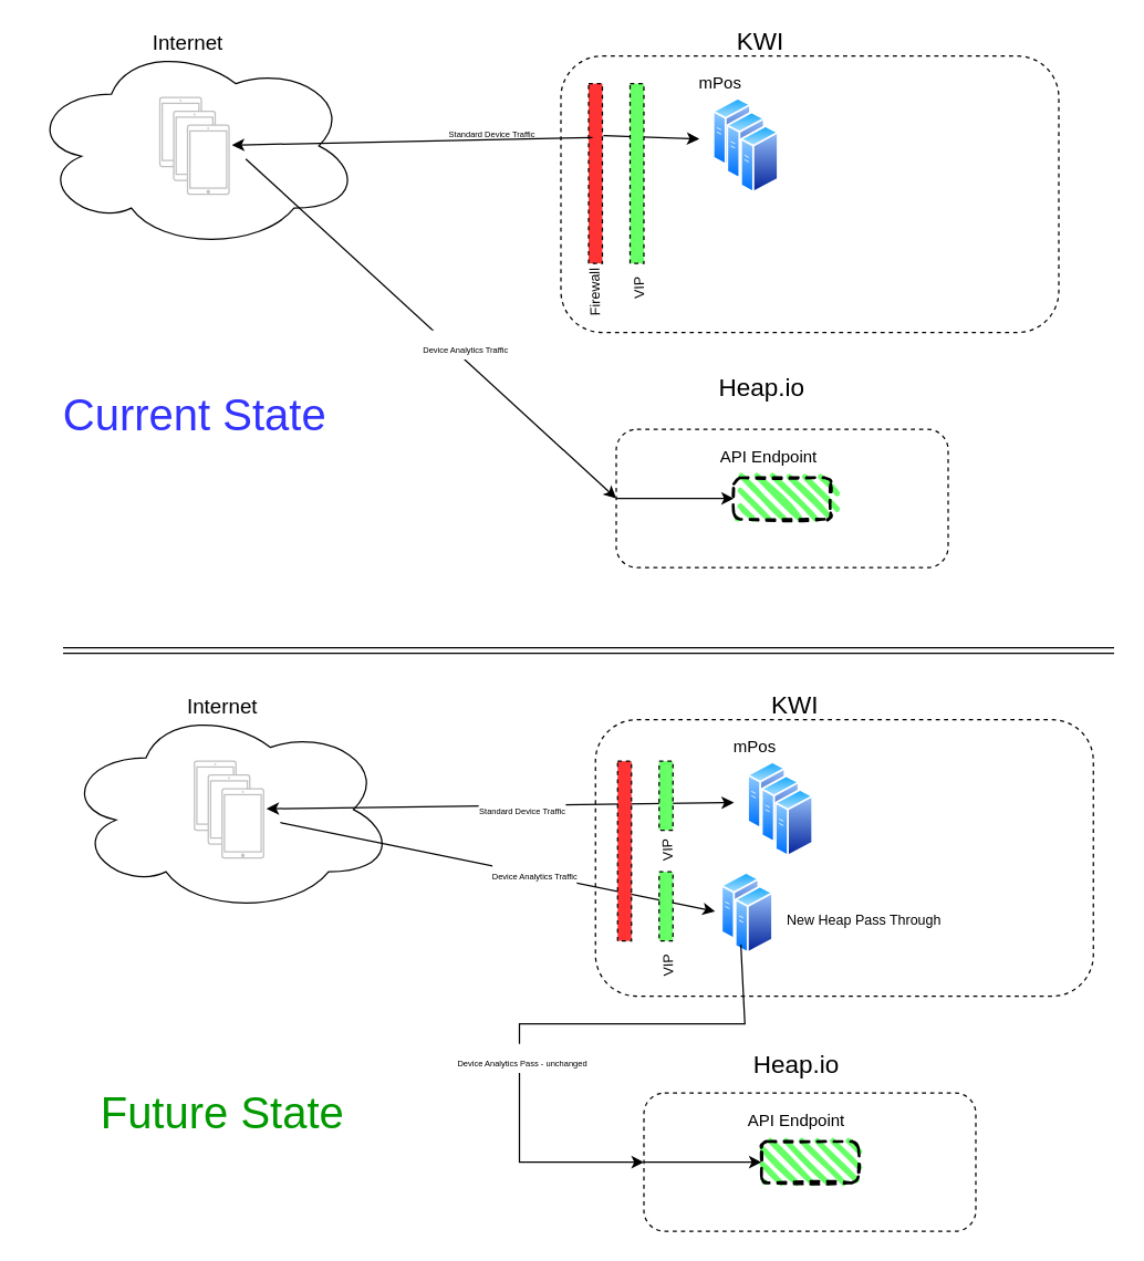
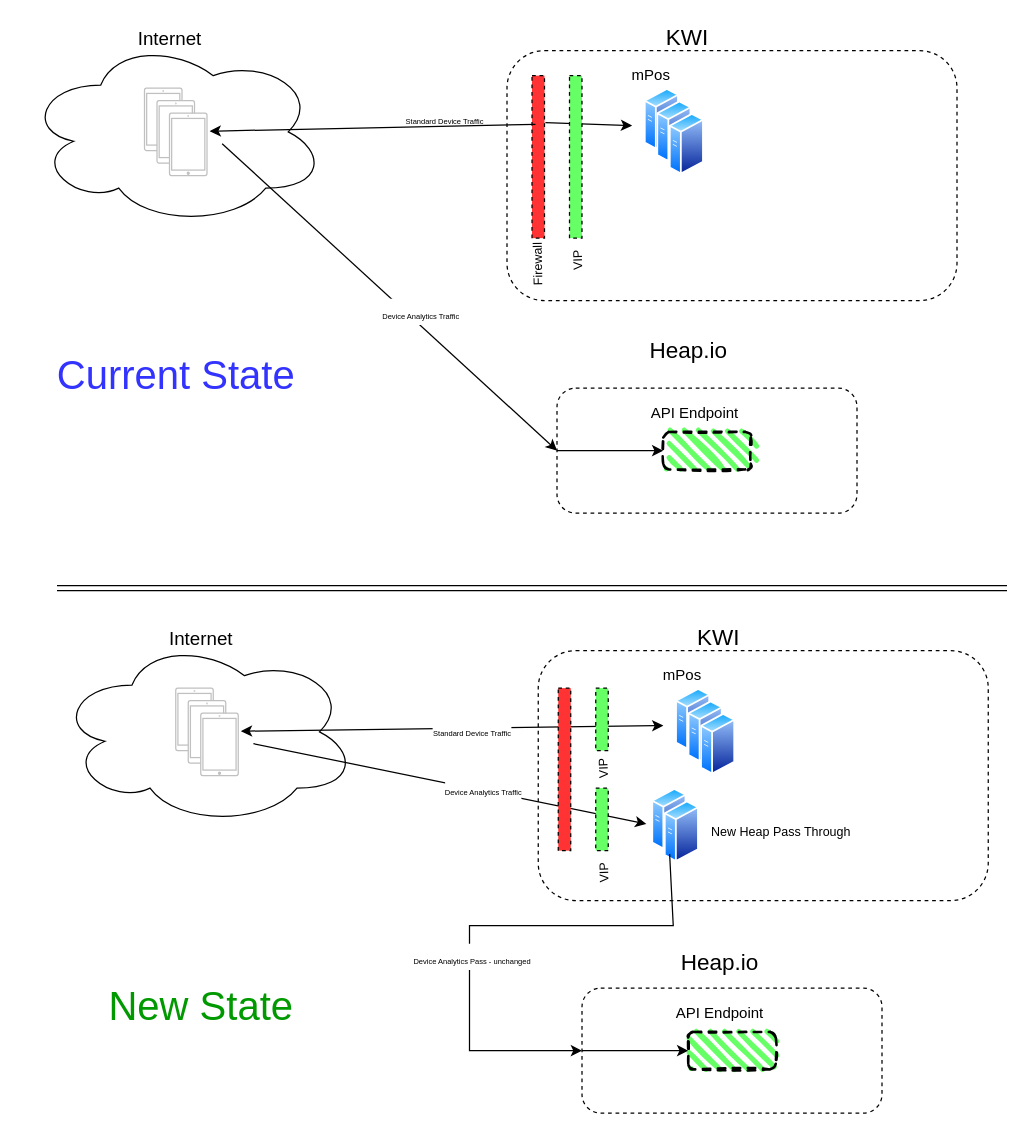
- <mxCell id="59" value="&lt;font style=&quot;font-size: 32px&quot; color=&quot;#009900&quot;&gt;Future State&lt;/font&gt;" style="text;html=1;resizable=0;autosize=1;align=center;verticalAlign=middle;points=[];fillColor=none;strokeColor=none;rounded=0;dashed=1;fontSize=10;" vertex="1" parent="1"><mxGeometry x="65" y="790" width="190" height="30" as="geometry" /></mxCell>
+ <mxCell id="59" value="&lt;font style=&quot;font-size: 32px&quot; color=&quot;#009900&quot;&gt;New State&lt;/font&gt;" style="text;html=1;resizable=0;autosize=1;align=center;verticalAlign=middle;points=[];fillColor=none;strokeColor=none;rounded=0;dashed=1;fontSize=10;" vertex="1" parent="1"><mxGeometry x="65" y="790" width="190" height="30" as="geometry" /></mxCell>
